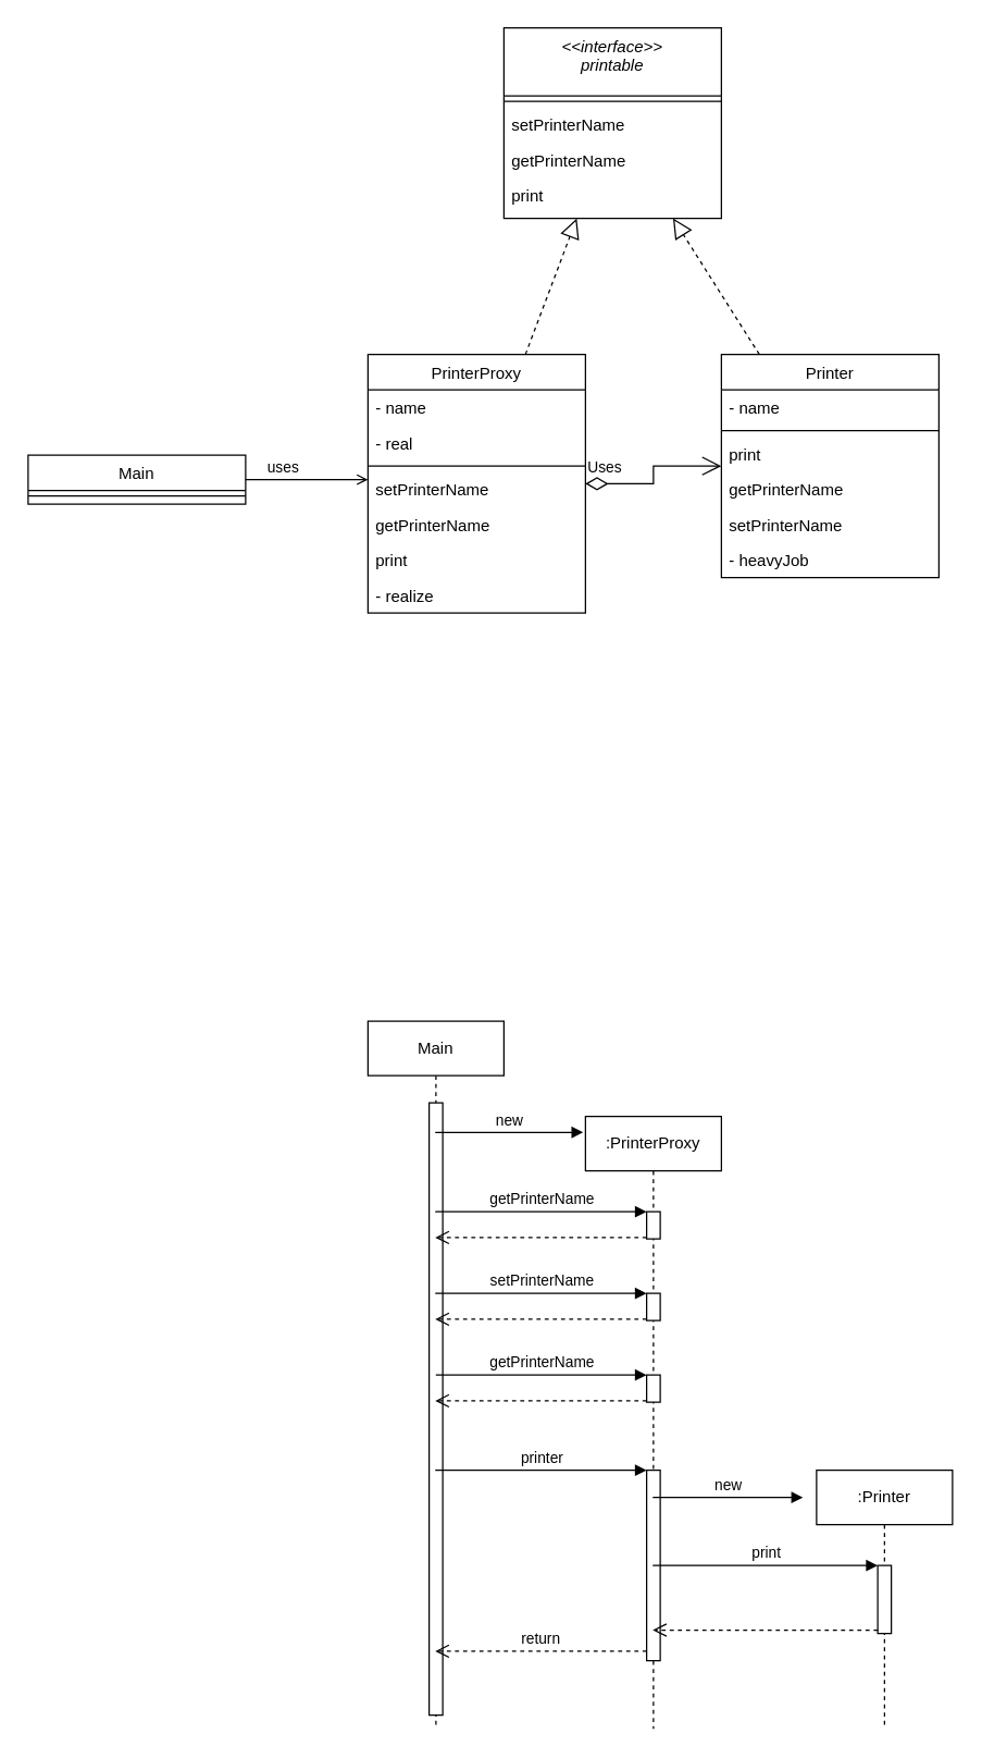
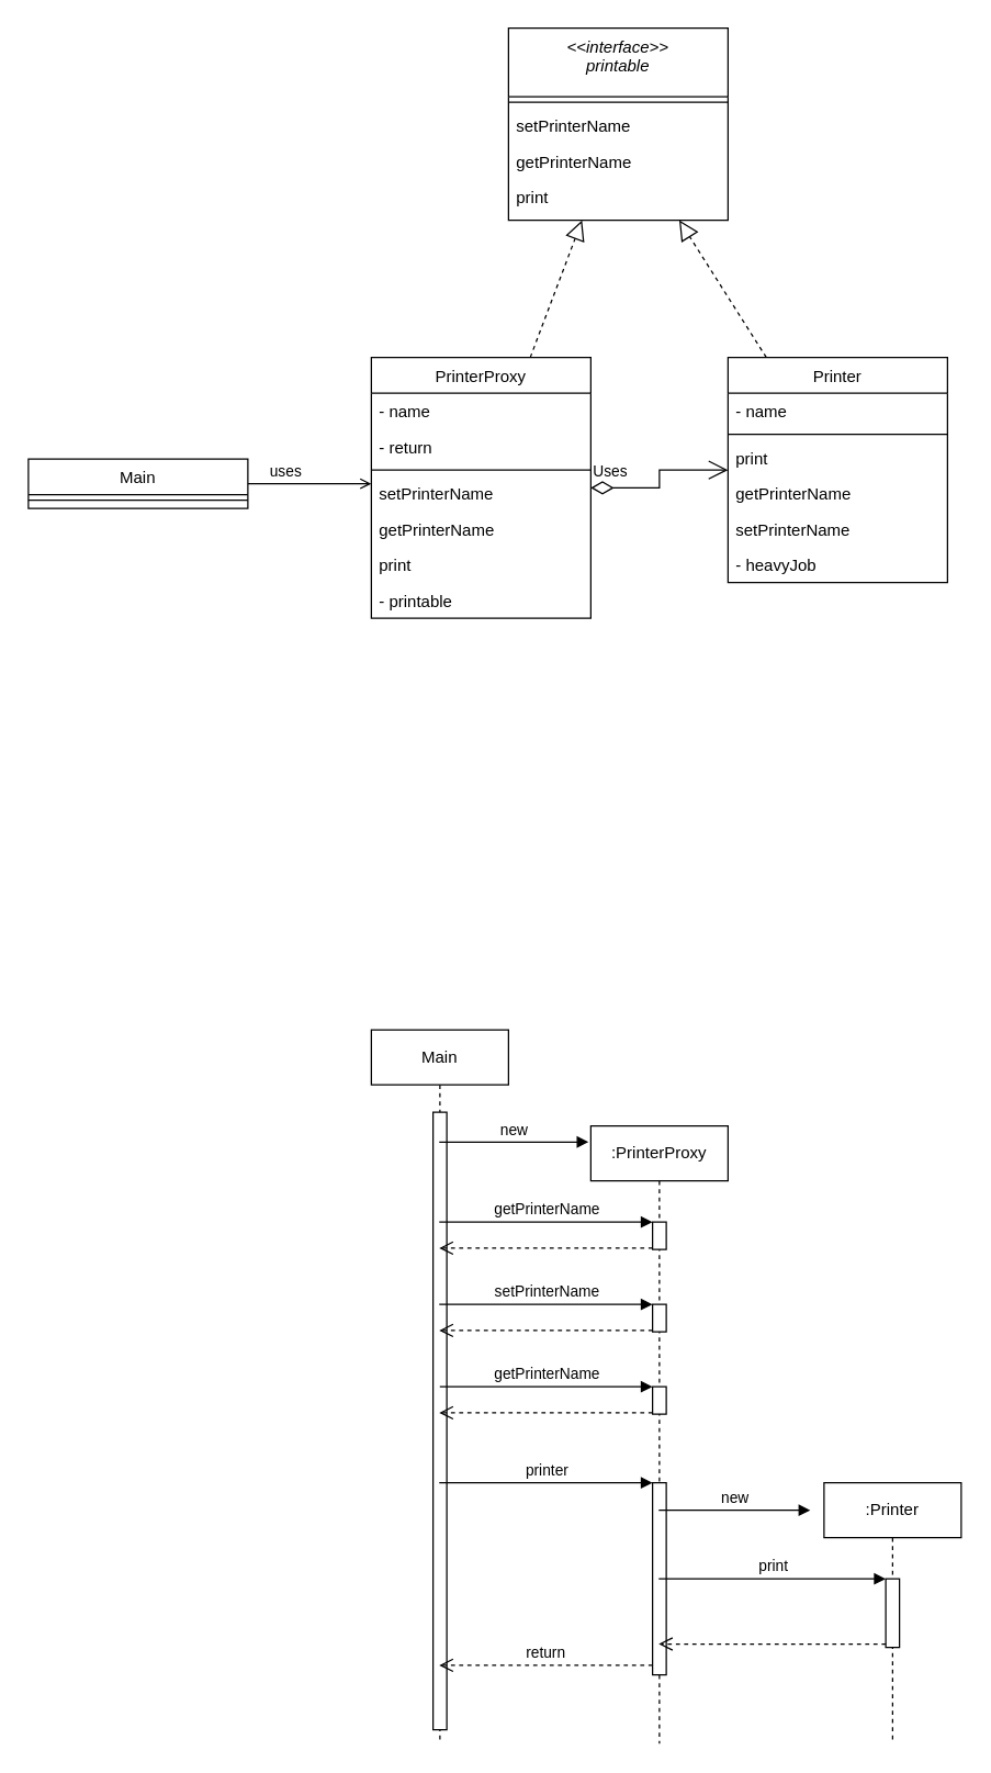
- <mxCell id="9" value="- real" style="text;align=left;verticalAlign=top;spacingLeft=4;spacingRight=4;overflow=hidden;rotatable=0;points=[[0,0.5],[1,0.5]];portConstraint=eastwest;rounded=0;shadow=0;html=0;" parent="7" vertex="1"><mxGeometry y="52" width="160" height="26" as="geometry" /></mxCell>
+ <mxCell id="9" value="- return" style="text;align=left;verticalAlign=top;spacingLeft=4;spacingRight=4;overflow=hidden;rotatable=0;points=[[0,0.5],[1,0.5]];portConstraint=eastwest;rounded=0;shadow=0;html=0;" parent="7" vertex="1"><mxGeometry y="52" width="160" height="26" as="geometry" /></mxCell>
- <mxCell id="14" value="- realize" style="text;align=left;verticalAlign=top;spacingLeft=4;spacingRight=4;overflow=hidden;rotatable=0;points=[[0,0.5],[1,0.5]];portConstraint=eastwest;" parent="7" vertex="1"><mxGeometry y="164" width="160" height="26" as="geometry" /></mxCell>
+ <mxCell id="14" value="- printable" style="text;align=left;verticalAlign=top;spacingLeft=4;spacingRight=4;overflow=hidden;rotatable=0;points=[[0,0.5],[1,0.5]];portConstraint=eastwest;" parent="7" vertex="1"><mxGeometry y="164" width="160" height="26" as="geometry" /></mxCell>
